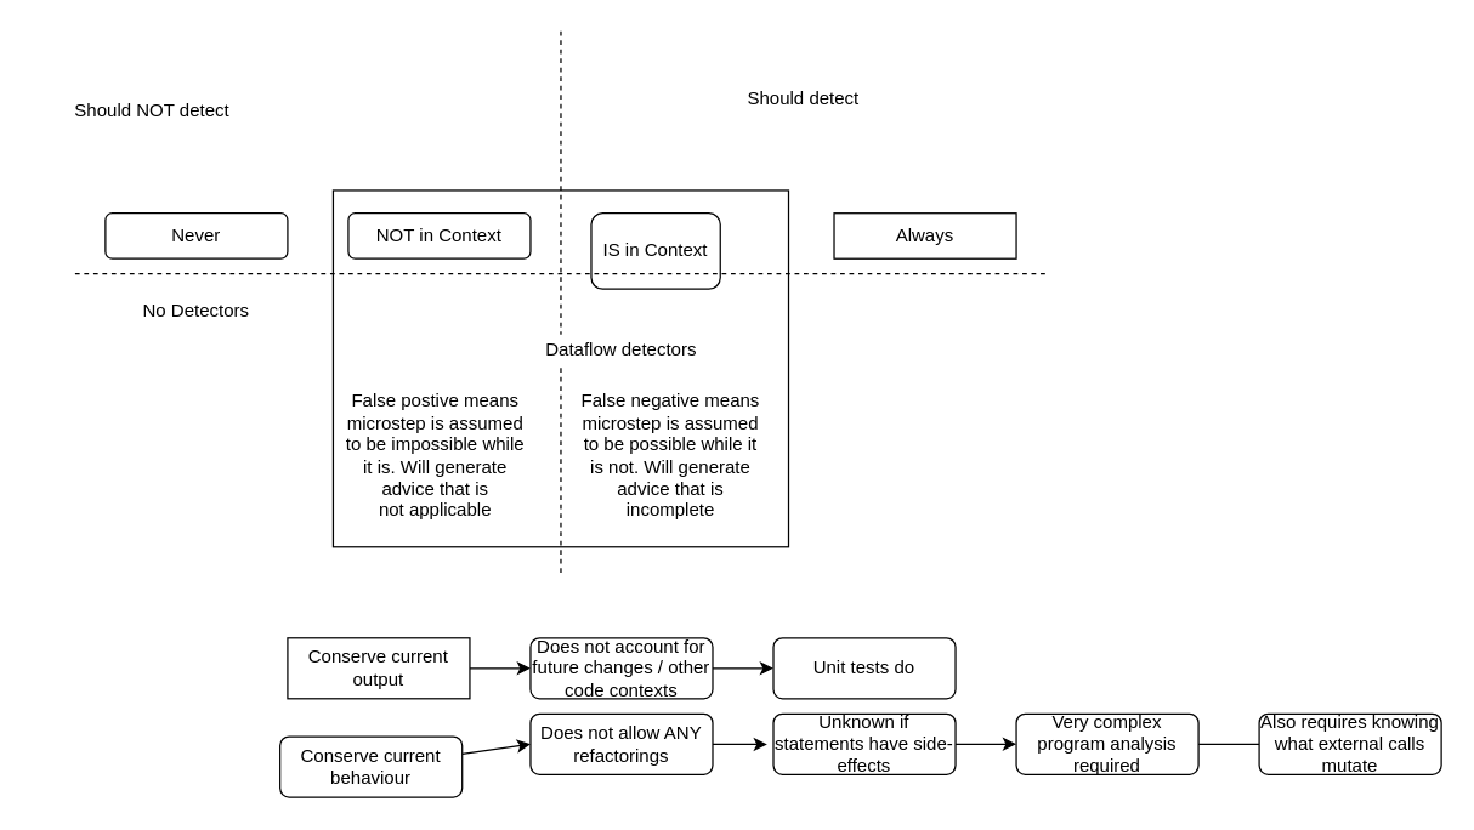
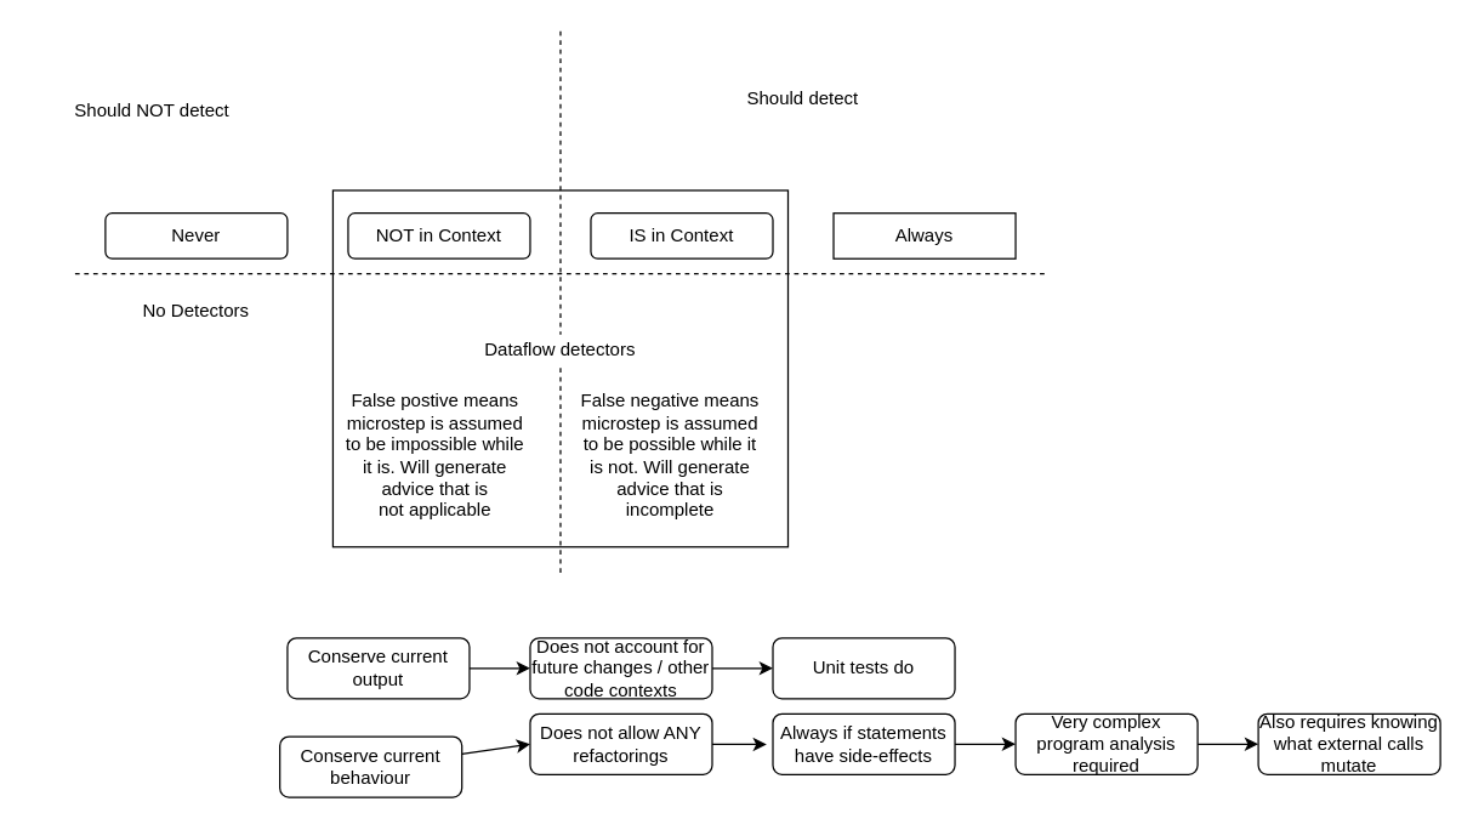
- <mxCell id="4" value="IS in Context" style="rounded=1;whiteSpace=wrap;html=1;" vertex="1" parent="1"><mxGeometry x="389" y="140" width="85" height="50" as="geometry" /></mxCell>
+ <mxCell id="4" value="IS in Context" style="rounded=1;whiteSpace=wrap;html=1;" vertex="1" parent="1"><mxGeometry x="389" y="140" width="120" height="30" as="geometry" /></mxCell>
- <mxCell id="11" value="Dataflow detectors" style="text;html=1;strokeColor=none;fillColor=default;align=center;verticalAlign=middle;whiteSpace=wrap;rounded=0;" vertex="1" parent="1"><mxGeometry x="309" y="220" width="200" height="20" as="geometry" /></mxCell>
+ <mxCell id="11" value="Dataflow detectors" style="text;html=1;strokeColor=none;fillColor=default;align=center;verticalAlign=middle;whiteSpace=wrap;rounded=0;" vertex="1" parent="1"><mxGeometry x="309" y="220" width="120" height="20" as="geometry" /></mxCell>
- <mxCell id="16" value="Conserve current output" style="whiteSpace=wrap;html=1;fillColor=default;rounded=0;" vertex="1" parent="1"><mxGeometry x="189" y="420" width="120" height="40" as="geometry" /></mxCell>
+ <mxCell id="16" value="Conserve current output" style="rounded=1;whiteSpace=wrap;html=1;fillColor=default;" vertex="1" parent="1"><mxGeometry x="189" y="420" width="120" height="40" as="geometry" /></mxCell>
- <mxCell id="25" value="Unknown if statements have side-effects" style="rounded=1;whiteSpace=wrap;html=1;fillColor=default;" vertex="1" parent="1"><mxGeometry x="509" y="470" width="120" height="40" as="geometry" /></mxCell>
+ <mxCell id="25" value="Always if statements have side-effects" style="rounded=1;whiteSpace=wrap;html=1;fillColor=default;" vertex="1" parent="1"><mxGeometry x="509" y="470" width="120" height="40" as="geometry" /></mxCell>
- <mxCell id="26" style="edgeStyle=none;html=1;entryX=0;entryY=0.5;entryDx=0;entryDy=0;endArrow=none;" edge="1" parent="1" source="27" target="28"><mxGeometry relative="1" as="geometry" /></mxCell>
+ <mxCell id="26" style="edgeStyle=none;html=1;entryX=0;entryY=0.5;entryDx=0;entryDy=0;" edge="1" parent="1" source="27" target="28"><mxGeometry relative="1" as="geometry" /></mxCell>
